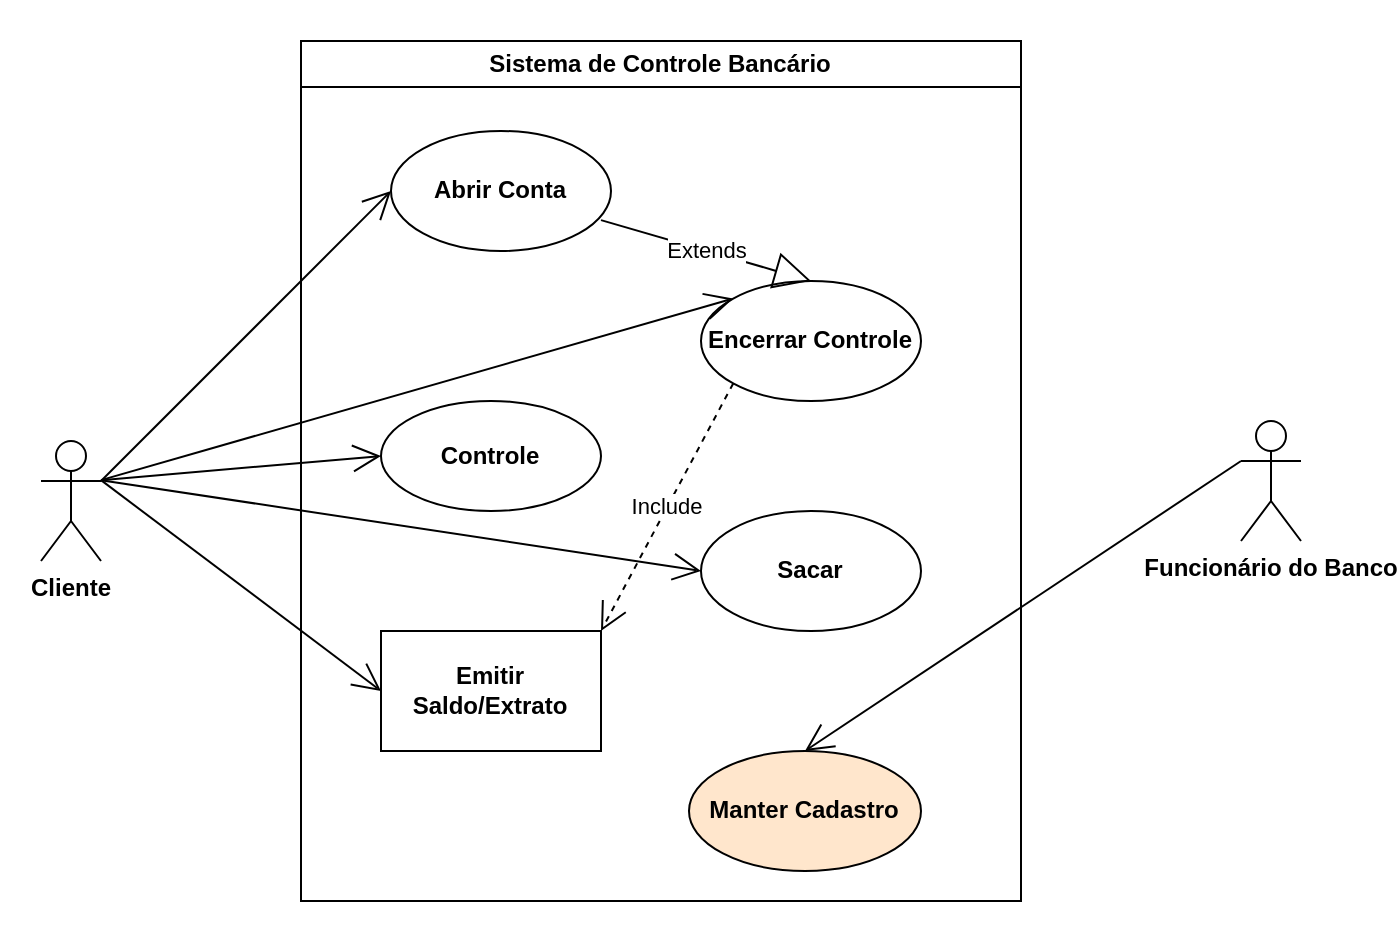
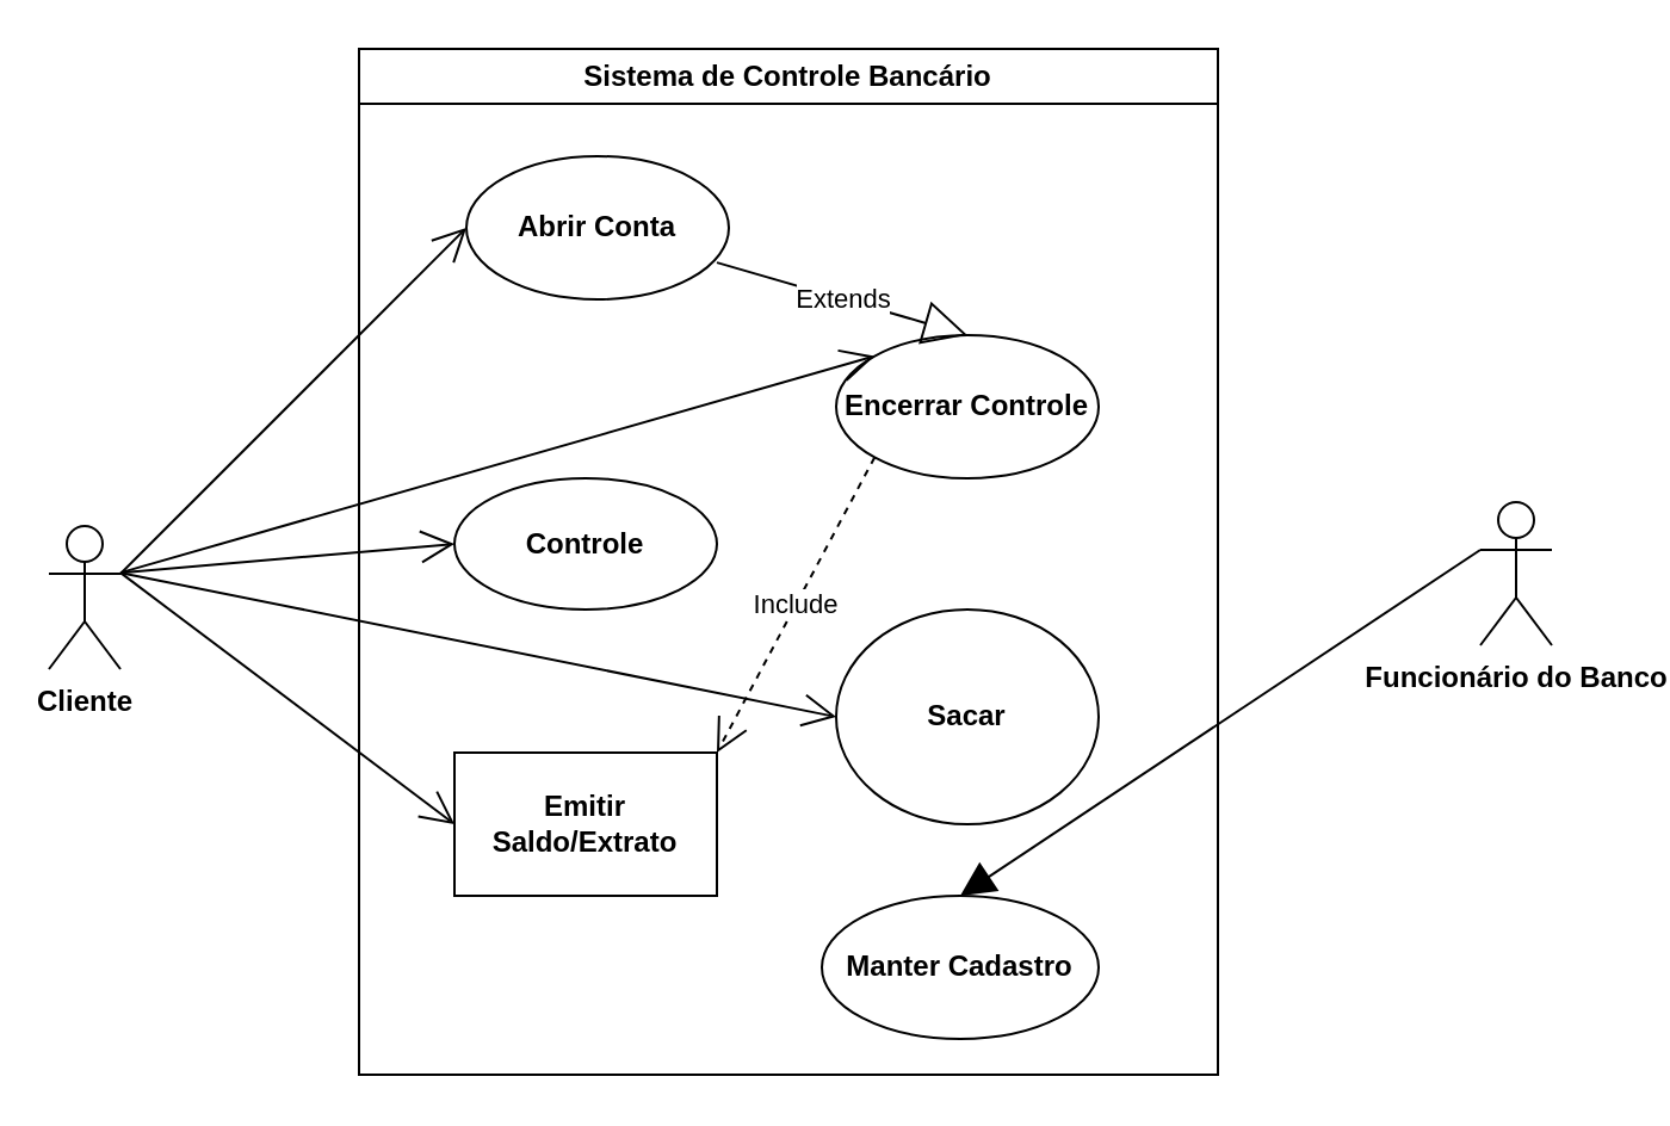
- <mxCell id="6" value="&lt;strong&gt;Sacar&lt;/strong&gt;" style="ellipse;whiteSpace=wrap;html=1;" vertex="1" parent="3"><mxGeometry x="200" y="235" width="110" height="60" as="geometry" /></mxCell>
+ <mxCell id="6" value="&lt;strong&gt;Sacar&lt;/strong&gt;" style="ellipse;whiteSpace=wrap;html=1;" vertex="1" parent="3"><mxGeometry x="200" y="235" width="110" height="90" as="geometry" /></mxCell>
- <mxCell id="18" value="" style="endArrow=open;endFill=1;endSize=12;html=1;rounded=0;exitX=0;exitY=0.333;exitDx=0;exitDy=0;exitPerimeter=0;entryX=0.5;entryY=0;entryDx=0;entryDy=0;" edge="1" parent="1" source="12" target="9"><mxGeometry width="160" relative="1" as="geometry"><mxPoint x="270" y="310" as="sourcePoint" /><mxPoint x="430" y="310" as="targetPoint" /></mxGeometry></mxCell>
+ <mxCell id="18" value="" style="endArrow=block;endFill=1;endSize=12;html=1;rounded=0;exitX=0;exitY=0.333;exitDx=0;exitDy=0;exitPerimeter=0;entryX=0.5;entryY=0;entryDx=0;entryDy=0;" edge="1" parent="1" source="12" target="9"><mxGeometry width="160" relative="1" as="geometry"><mxPoint x="270" y="310" as="sourcePoint" /><mxPoint x="430" y="310" as="targetPoint" /></mxGeometry></mxCell>
- <mxCell id="9" value="&lt;strong&gt;Manter Cadastro&lt;/strong&gt;" style="ellipse;whiteSpace=wrap;html=1;fillColor=#ffe6cc;" vertex="1" parent="3"><mxGeometry x="194" y="355" width="116" height="60" as="geometry" /></mxCell>
+ <mxCell id="9" value="&lt;strong&gt;Manter Cadastro&lt;/strong&gt;" style="ellipse;whiteSpace=wrap;html=1;" vertex="1" parent="3"><mxGeometry x="194" y="355" width="116" height="60" as="geometry" /></mxCell>
